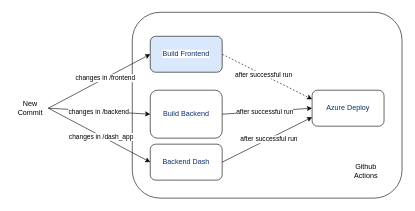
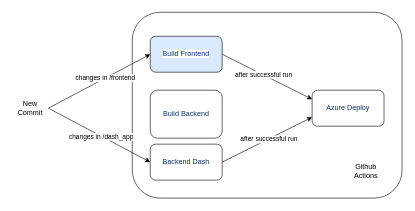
- <mxCell id="7" value="" style="endArrow=classic;html=1;rounded=0;exitX=1;exitY=0.5;exitDx=0;exitDy=0;entryX=0;entryY=0.25;entryDx=0;entryDy=0;dashed=1;" edge="1" parent="1" source="3" target="6"><mxGeometry width="50" height="50" relative="1" as="geometry"><mxPoint x="370" y="240" as="sourcePoint" /><mxPoint x="420" y="190" as="targetPoint" /></mxGeometry></mxCell>
+ <mxCell id="7" value="" style="endArrow=classic;html=1;rounded=0;exitX=1;exitY=0.5;exitDx=0;exitDy=0;entryX=0;entryY=0.25;entryDx=0;entryDy=0;" edge="1" parent="1" source="3" target="6"><mxGeometry width="50" height="50" relative="1" as="geometry"><mxPoint x="370" y="240" as="sourcePoint" /><mxPoint x="420" y="190" as="targetPoint" /></mxGeometry></mxCell>
- <mxCell id="9" value="" style="endArrow=classic;html=1;rounded=0;exitX=1;exitY=0.5;exitDx=0;exitDy=0;entryX=0;entryY=0.5;entryDx=0;entryDy=0;" edge="1" parent="1" source="4" target="6"><mxGeometry width="50" height="50" relative="1" as="geometry"><mxPoint x="370" y="240" as="sourcePoint" /><mxPoint x="420" y="190" as="targetPoint" /></mxGeometry></mxCell>
- <mxCell id="10" value="after successful run" style="edgeLabel;html=1;align=center;verticalAlign=middle;resizable=0;points=[];" vertex="1" connectable="0" parent="9"><mxGeometry x="-0.24" y="-2" relative="1" as="geometry"><mxPoint x="13" y="-2" as="offset" /></mxGeometry></mxCell>
- <mxCell id="16" value="" style="endArrow=classic;html=1;rounded=0;exitX=1;exitY=0.5;exitDx=0;exitDy=0;entryX=0;entryY=0.5;entryDx=0;entryDy=0;" edge="1" parent="1" source="13" target="4"><mxGeometry width="50" height="50" relative="1" as="geometry"><mxPoint x="370" y="230" as="sourcePoint" /><mxPoint x="420" y="180" as="targetPoint" /></mxGeometry></mxCell>
- <mxCell id="17" value="changes in /backend" style="edgeLabel;html=1;align=center;verticalAlign=middle;resizable=0;points=[];" vertex="1" connectable="0" parent="16"><mxGeometry x="0.185" y="-4" relative="1" as="geometry"><mxPoint x="-17" y="-4" as="offset" /></mxGeometry></mxCell>
